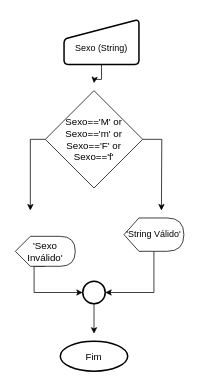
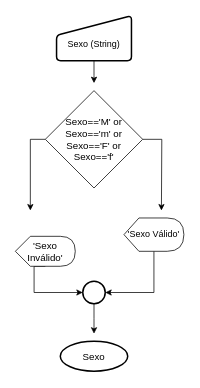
- <mxCell id="3" value="&lt;br&gt;Sexo (String)" style="html=1;strokeWidth=2;shape=manualInput;whiteSpace=wrap;rounded=1;size=26;arcSize=11;" parent="1" vertex="1"><mxGeometry x="85" y="25" width="100" height="60" as="geometry" /></mxCell>
+ <mxCell id="3" value="&lt;br&gt;Sexo (String)" style="html=1;strokeWidth=2;shape=manualInput;whiteSpace=wrap;rounded=1;size=26;arcSize=11;" parent="1" vertex="1"><mxGeometry x="75" y="20" width="100" height="60" as="geometry" /></mxCell>
- <mxCell id="8" value="'String Válido'" style="shape=display;whiteSpace=wrap;html=1;fontSize=12;" parent="1" vertex="1"><mxGeometry x="165" y="290" width="80" height="44.5" as="geometry" /></mxCell>
+ <mxCell id="8" value="'Sexo Válido'" style="shape=display;whiteSpace=wrap;html=1;fontSize=12;" parent="1" vertex="1"><mxGeometry x="165" y="290" width="80" height="44.5" as="geometry" /></mxCell>
- <mxCell id="13" value="Fim" style="strokeWidth=2;html=1;shape=mxgraph.flowchart.start_1;whiteSpace=wrap;fillColor=#ffffff;fontSize=13;" parent="1" vertex="1"><mxGeometry x="80" y="454.5" width="90" height="40" as="geometry" /></mxCell>
+ <mxCell id="13" value="Sexo" style="strokeWidth=2;html=1;shape=mxgraph.flowchart.start_1;whiteSpace=wrap;fillColor=#ffffff;fontSize=13;" parent="1" vertex="1"><mxGeometry x="80" y="454.5" width="90" height="40" as="geometry" /></mxCell>
